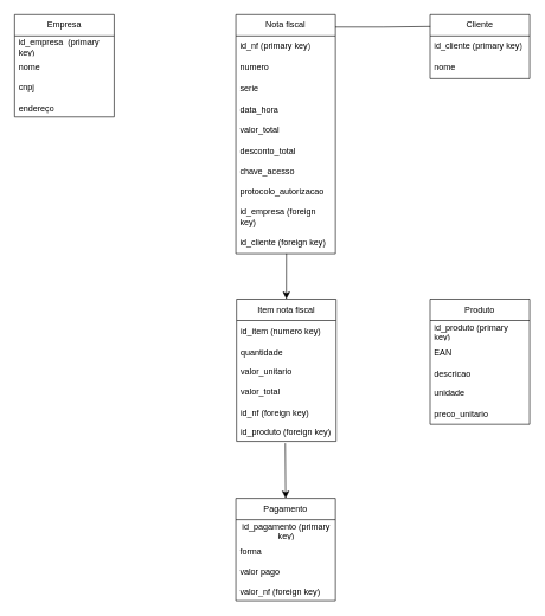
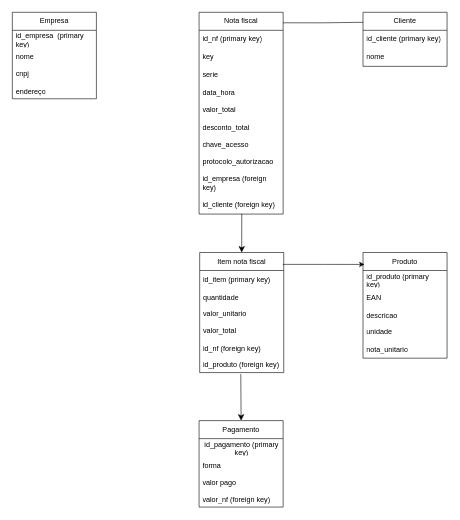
- <mxCell id="8" value="numero" style="text;strokeColor=none;fillColor=none;align=left;verticalAlign=middle;spacingLeft=4;spacingRight=4;overflow=hidden;points=[[0,0.5],[1,0.5]];portConstraint=eastwest;rotatable=0;whiteSpace=wrap;html=1;" vertex="1" parent="6"><mxGeometry y="60" width="140" height="30" as="geometry" /></mxCell>
+ <mxCell id="8" value="key" style="text;strokeColor=none;fillColor=none;align=left;verticalAlign=middle;spacingLeft=4;spacingRight=4;overflow=hidden;points=[[0,0.5],[1,0.5]];portConstraint=eastwest;rotatable=0;whiteSpace=wrap;html=1;" vertex="1" parent="6"><mxGeometry y="60" width="140" height="30" as="geometry" /></mxCell>
+ <mxCell id="26" style="edgeStyle=orthogonalEdgeStyle;rounded=0;orthogonalLoop=1;jettySize=auto;html=1;entryX=0.017;entryY=0.113;entryDx=0;entryDy=0;entryPerimeter=0;exitX=0.989;exitY=0.099;exitDx=0;exitDy=0;exitPerimeter=0;" edge="1" parent="1" source="18" target="14"><mxGeometry relative="1" as="geometry" /></mxCell>
- <mxCell id="19" value="id_item (numero key)" style="text;strokeColor=none;fillColor=none;align=left;verticalAlign=middle;spacingLeft=4;spacingRight=4;overflow=hidden;points=[[0,0.5],[1,0.5]];portConstraint=eastwest;rotatable=0;whiteSpace=wrap;html=1;" vertex="1" parent="18"><mxGeometry y="30" width="140" height="30" as="geometry" /></mxCell>
+ <mxCell id="19" value="id_item (primary key)" style="text;strokeColor=none;fillColor=none;align=left;verticalAlign=middle;spacingLeft=4;spacingRight=4;overflow=hidden;points=[[0,0.5],[1,0.5]];portConstraint=eastwest;rotatable=0;whiteSpace=wrap;html=1;" vertex="1" parent="18"><mxGeometry y="30" width="140" height="30" as="geometry" /></mxCell>
- <mxCell id="17" value="descricao&lt;br&gt;&lt;br&gt;unidade&lt;br&gt;&lt;br&gt;preco_unitario" style="text;strokeColor=none;fillColor=none;align=left;verticalAlign=middle;spacingLeft=4;spacingRight=4;overflow=hidden;points=[[0,0.5],[1,0.5]];portConstraint=eastwest;rotatable=0;whiteSpace=wrap;html=1;" vertex="1" parent="14"><mxGeometry y="90" width="140" height="86" as="geometry" /></mxCell>
+ <mxCell id="17" value="descricao&lt;br&gt;&lt;br&gt;unidade&lt;br&gt;&lt;br&gt;nota_unitario" style="text;strokeColor=none;fillColor=none;align=left;verticalAlign=middle;spacingLeft=4;spacingRight=4;overflow=hidden;points=[[0,0.5],[1,0.5]];portConstraint=eastwest;rotatable=0;whiteSpace=wrap;html=1;" vertex="1" parent="14"><mxGeometry y="90" width="140" height="86" as="geometry" /></mxCell>
